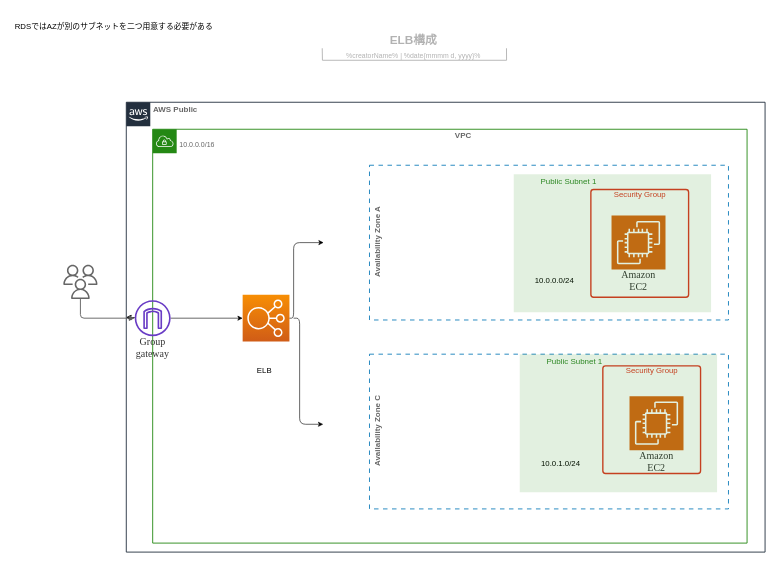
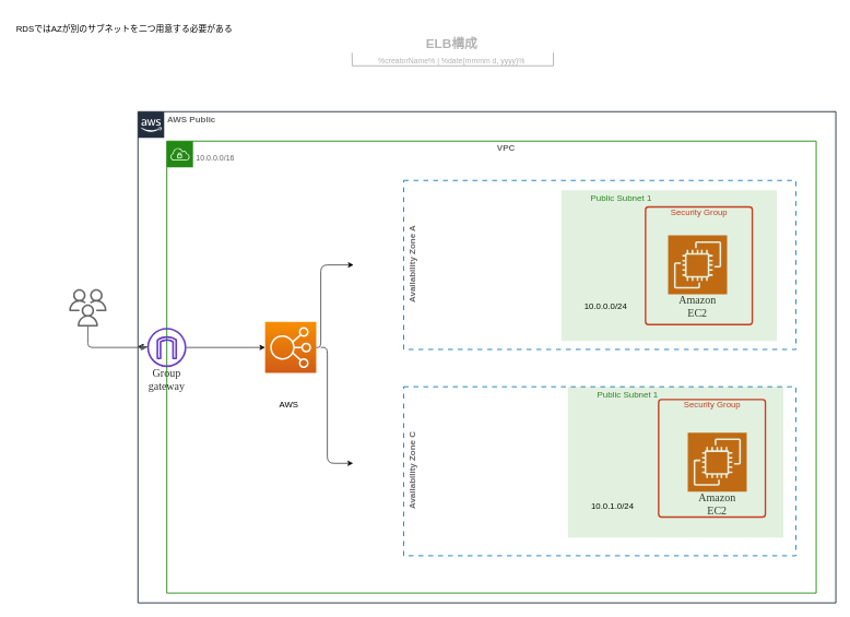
- <mxCell id="6" value="ELB" style="html=1;overflow=block;blockSpacing=1;whiteSpace=wrap;fontSize=13;spacing=3.8;strokeOpacity=100;fillOpacity=100;fillColor=#ffffff;strokeWidth=0.8;strokeColor=none;" vertex="1" parent="4"><mxGeometry x="194.003" y="430" width="73.153" height="34" as="geometry" /></mxCell>
+ <mxCell id="6" value="AWS" style="html=1;overflow=block;blockSpacing=1;whiteSpace=wrap;fontSize=13;spacing=3.8;strokeOpacity=100;fillOpacity=100;fillColor=#ffffff;strokeWidth=0.8;strokeColor=none;" vertex="1" parent="4"><mxGeometry x="194.003" y="430" width="73.153" height="34" as="geometry" /></mxCell>
